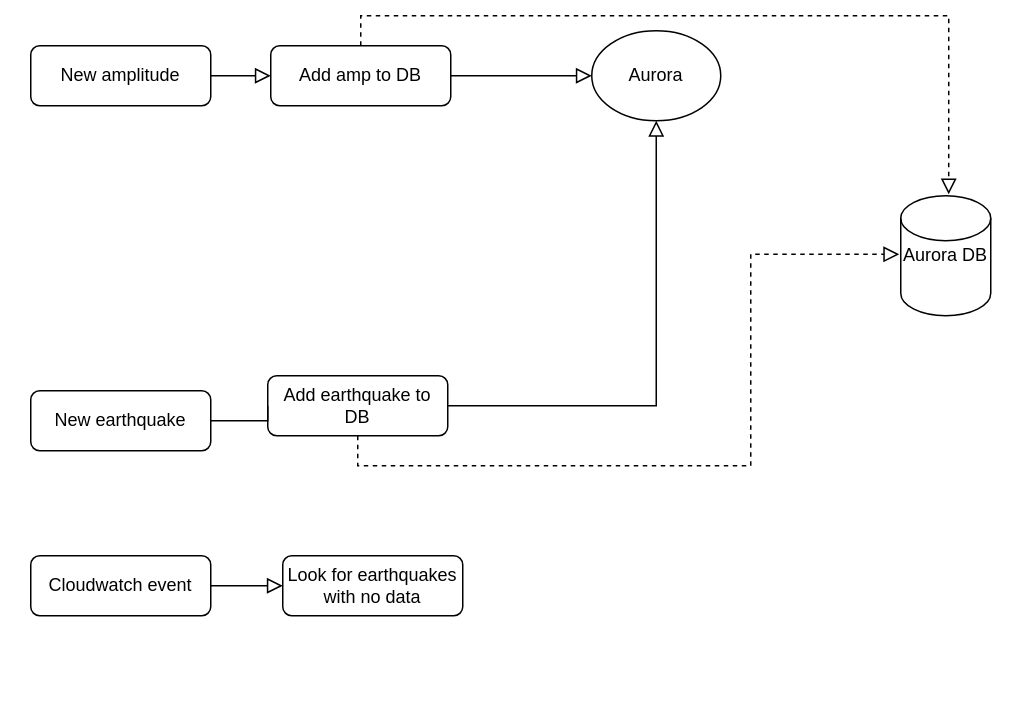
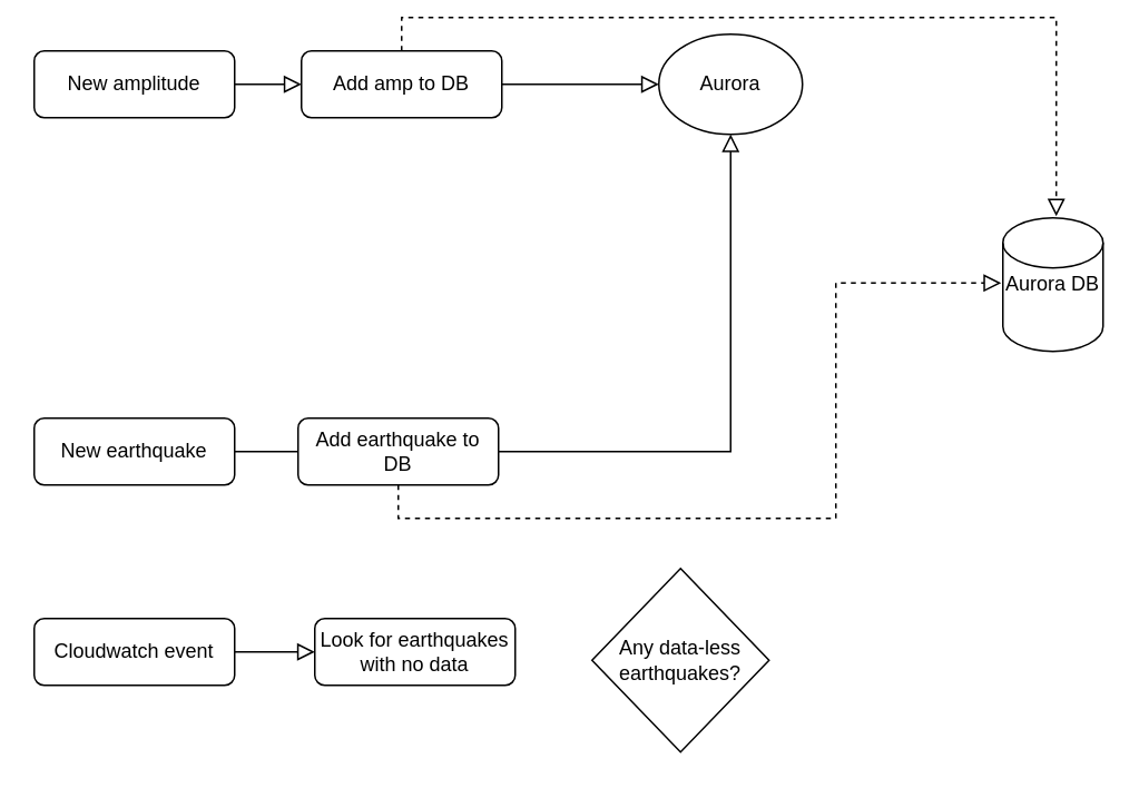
- <mxCell id="10" value="New earthquake" style="rounded=1;whiteSpace=wrap;html=1;fontSize=12;glass=0;strokeWidth=1;shadow=0;" vertex="1" parent="1"><mxGeometry x="20" y="260" width="120" height="40" as="geometry" /></mxCell>
+ <mxCell id="10" value="New earthquake" style="rounded=1;whiteSpace=wrap;html=1;fontSize=12;glass=0;strokeWidth=1;shadow=0;" vertex="1" parent="1"><mxGeometry x="20" y="250" width="120" height="40" as="geometry" /></mxCell>
+ <mxCell id="18" value="Any data-less earthquakes?" style="rhombus;whiteSpace=wrap;html=1;" vertex="1" parent="1"><mxGeometry x="354" y="340" width="106" height="110" as="geometry" /></mxCell>
